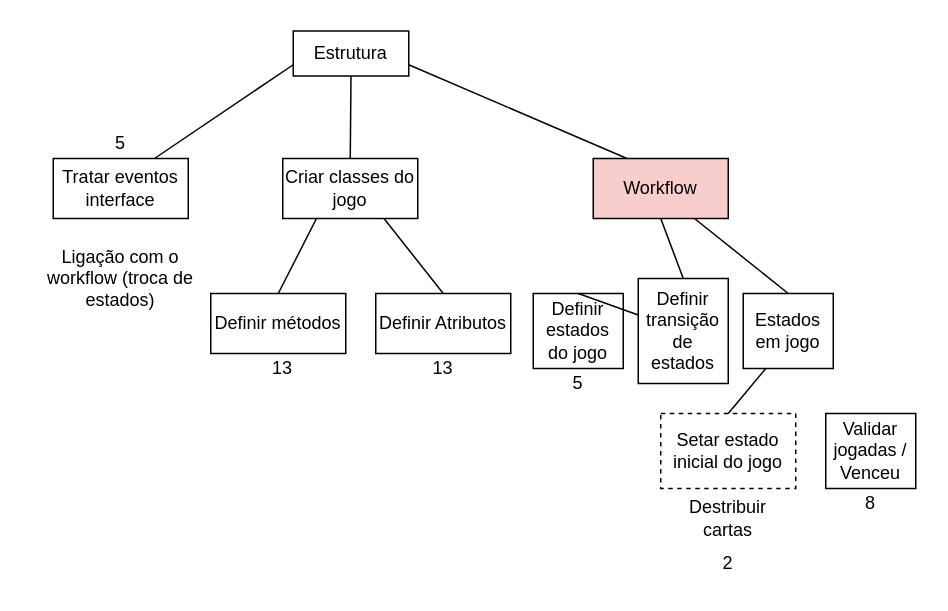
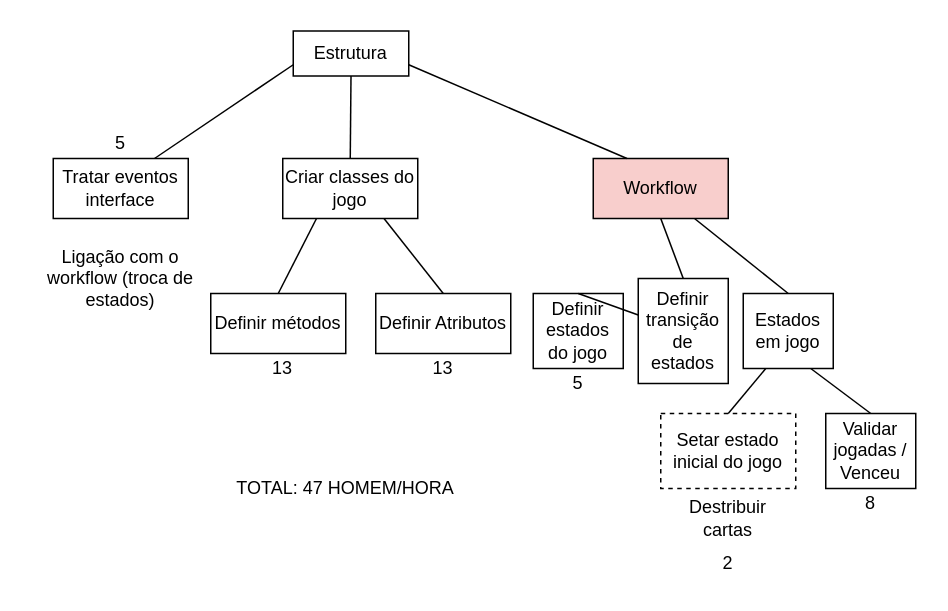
+ <mxCell id="24" value="" style="endArrow=none;html=1;exitX=0.5;exitY=0;exitDx=0;exitDy=0;entryX=0.75;entryY=1;entryDx=0;entryDy=0;" parent="1" source="13" target="11" edge="1"><mxGeometry width="50" height="50" relative="1" as="geometry"><mxPoint x="495" y="345" as="sourcePoint" /><mxPoint x="545" y="255" as="targetPoint" /></mxGeometry></mxCell>
+ <mxCell id="31" value="TOTAL: 47 HOMEM/HORA" style="text;html=1;strokeColor=none;fillColor=none;align=center;verticalAlign=middle;whiteSpace=wrap;rounded=0;" vertex="1" parent="1"><mxGeometry x="105" y="295" width="250" height="60" as="geometry" /></mxCell>
